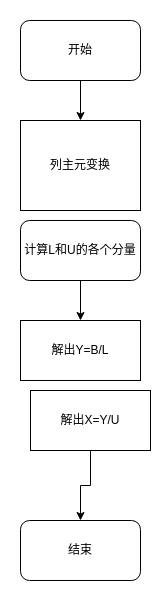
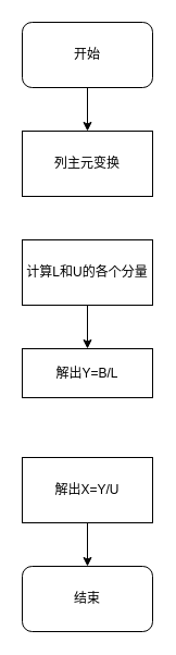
- <mxCell id="4" value="列主元变换" style="rounded=0;whiteSpace=wrap;html=1;" vertex="1" parent="1"><mxGeometry x="20" y="120" width="120" height="90" as="geometry" /></mxCell>
+ <mxCell id="4" value="列主元变换" style="rounded=0;whiteSpace=wrap;html=1;" vertex="1" parent="1"><mxGeometry x="20" y="120" width="120" height="60" as="geometry" /></mxCell>
- <mxCell id="6" value="计算L和U的各个分量" style="whiteSpace=wrap;html=1;rounded=1;" vertex="1" parent="1"><mxGeometry x="20" y="220" width="120" height="60" as="geometry" /></mxCell>
+ <mxCell id="6" value="计算L和U的各个分量" style="rounded=0;whiteSpace=wrap;html=1;" vertex="1" parent="1"><mxGeometry x="20" y="220" width="120" height="60" as="geometry" /></mxCell>
- <mxCell id="7" value="解出Y=B/L" style="rounded=0;whiteSpace=wrap;html=1;" vertex="1" parent="1"><mxGeometry x="20" y="320" width="120" height="60" as="geometry" /></mxCell>
+ <mxCell id="7" value="解出Y=B/L" style="rounded=0;whiteSpace=wrap;html=1;" vertex="1" parent="1"><mxGeometry x="20" y="320" width="120" height="45" as="geometry" /></mxCell>
- <mxCell id="9" value="解出X=Y/U" style="rounded=0;whiteSpace=wrap;html=1;" vertex="1" parent="1"><mxGeometry x="30" y="390" width="120" height="60" as="geometry" /></mxCell>
+ <mxCell id="9" value="解出X=Y/U" style="rounded=0;whiteSpace=wrap;html=1;" vertex="1" parent="1"><mxGeometry x="20" y="420" width="120" height="60" as="geometry" /></mxCell>
